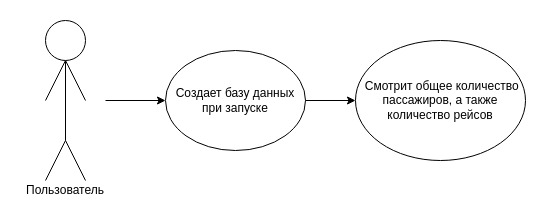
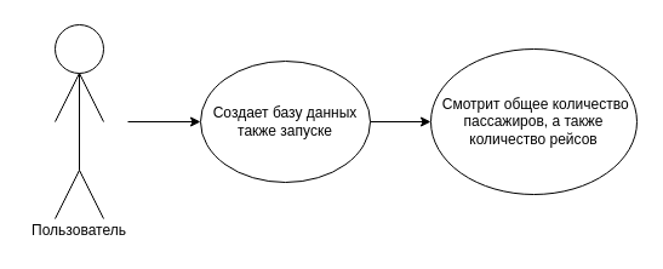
- <mxCell id="11" value="Создает базу данных при запуске" style="ellipse;whiteSpace=wrap;html=1;" vertex="1" parent="1"><mxGeometry x="165" y="50" width="140" height="100" as="geometry" /></mxCell>
+ <mxCell id="11" value="Создает базу данных также запуске" style="ellipse;whiteSpace=wrap;html=1;" vertex="1" parent="1"><mxGeometry x="165" y="50" width="140" height="100" as="geometry" /></mxCell>
